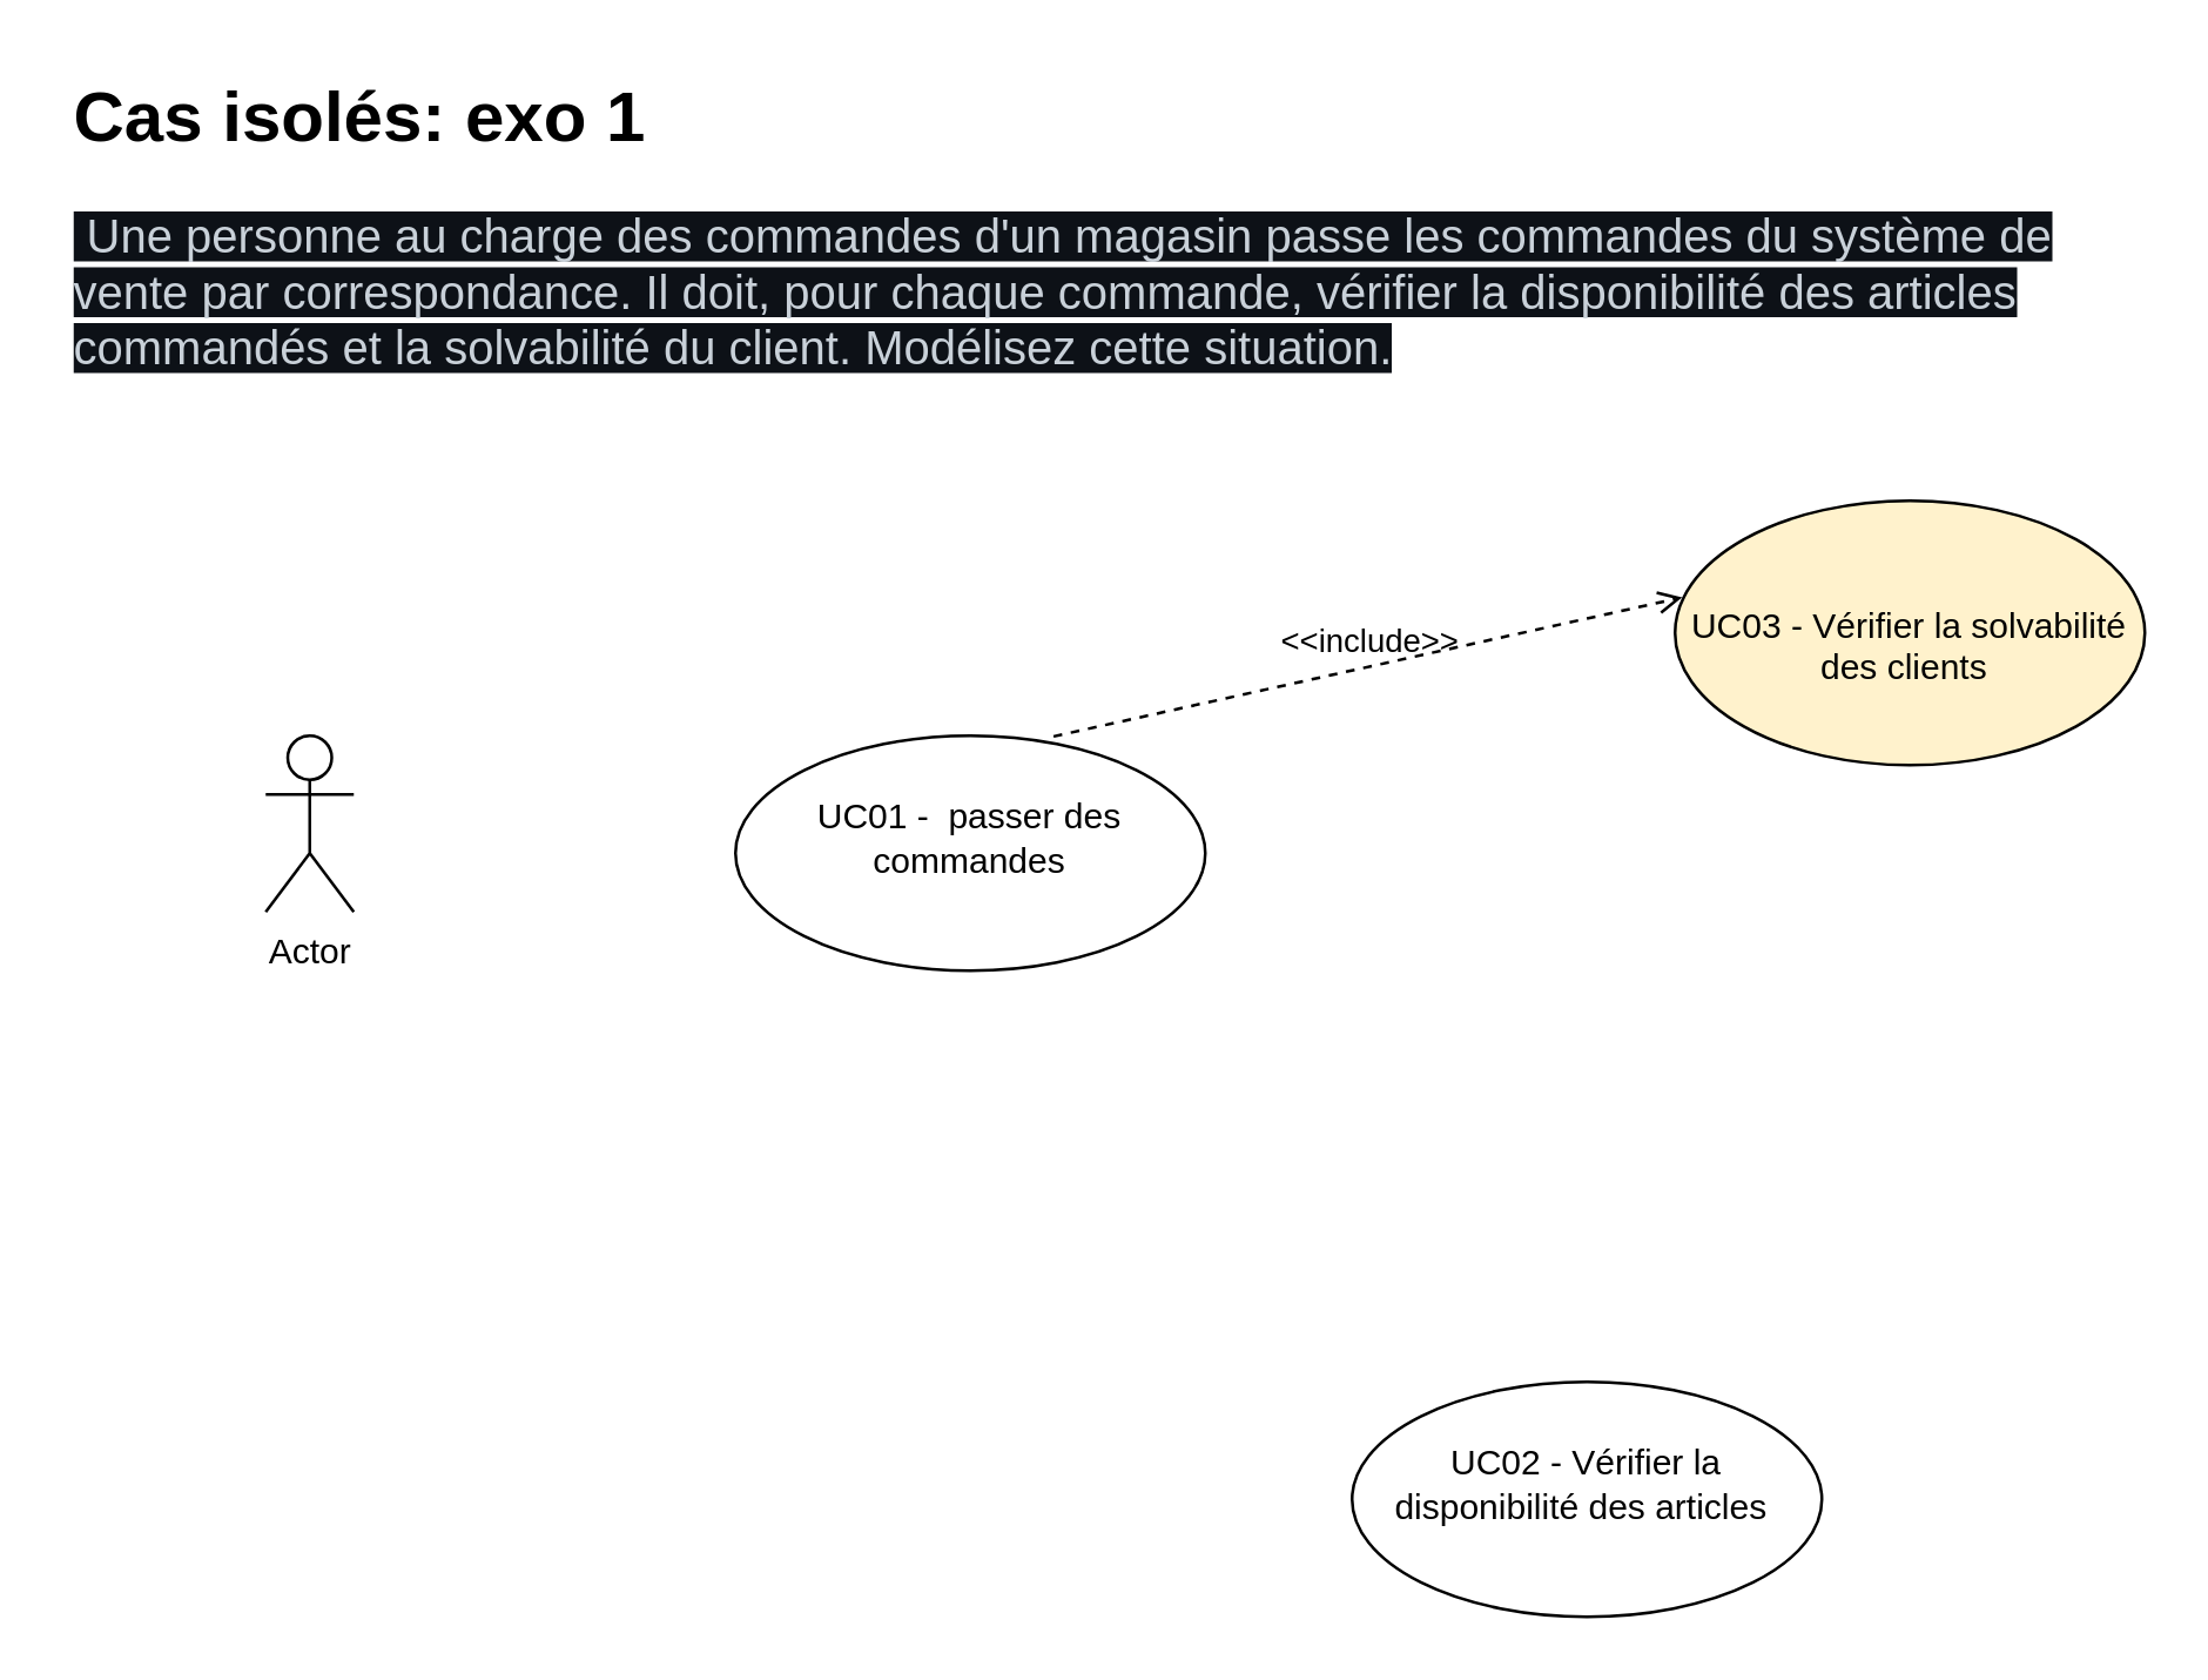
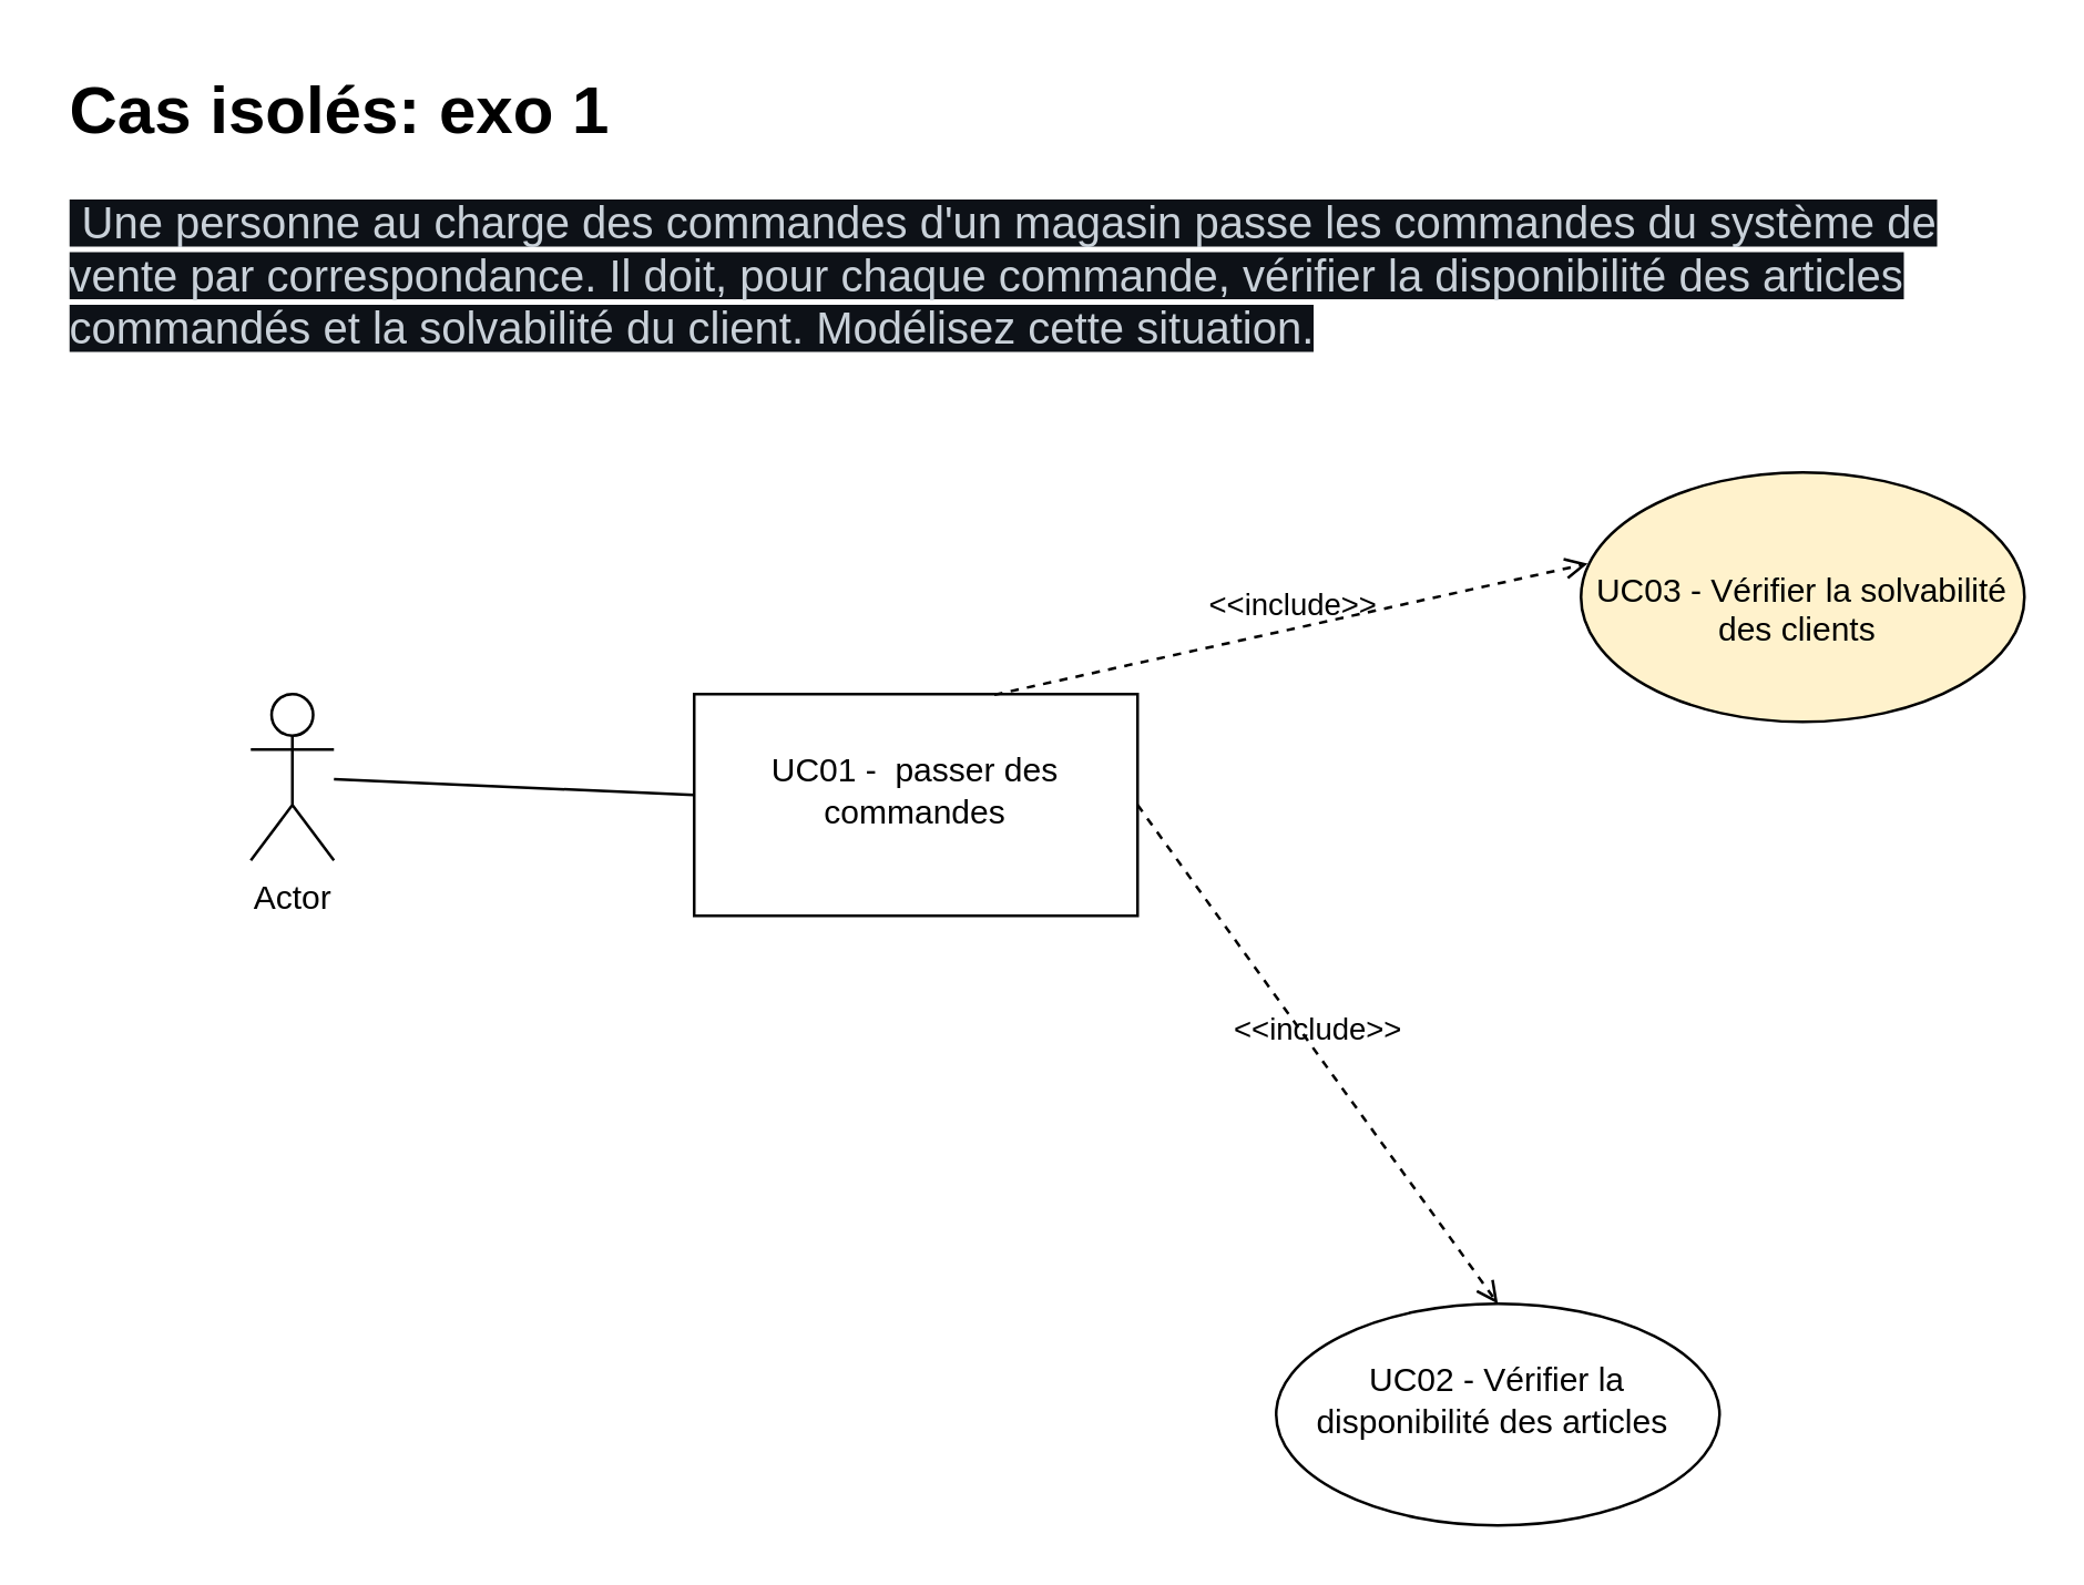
+ <mxCell id="2" value="" style="edgeStyle=none;html=1;endArrow=none;endFill=0;" edge="1" parent="1" source="3" target="4"><mxGeometry relative="1" as="geometry" /></mxCell>
- <mxCell id="4" value="&lt;br&gt;UC01 -&amp;nbsp; passer des commandes" style="ellipse;whiteSpace=wrap;html=1;verticalAlign=top;" vertex="1" parent="1"><mxGeometry x="250" y="250" width="160" height="80" as="geometry" /></mxCell>
+ <mxCell id="4" value="&lt;br&gt;UC01 -&amp;nbsp; passer des commandes" style="whiteSpace=wrap;html=1;verticalAlign=top;rounded=0;" vertex="1" parent="1"><mxGeometry x="250" y="250" width="160" height="80" as="geometry" /></mxCell>
+ <mxCell id="6" value="&amp;lt;&amp;lt;include&amp;gt;&amp;gt;" style="html=1;verticalAlign=bottom;labelBackgroundColor=none;endArrow=open;endFill=0;dashed=1;entryX=0.5;entryY=0;entryDx=0;entryDy=0;exitX=1;exitY=0.5;exitDx=0;exitDy=0;" edge="1" parent="1" source="4" target="5"><mxGeometry width="160" relative="1" as="geometry"><mxPoint x="340" y="320" as="sourcePoint" /><mxPoint x="500" y="320" as="targetPoint" /></mxGeometry></mxCell>
